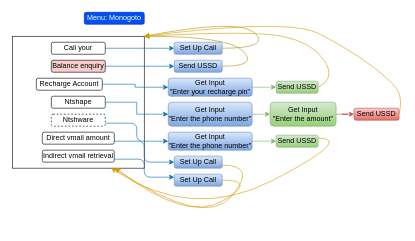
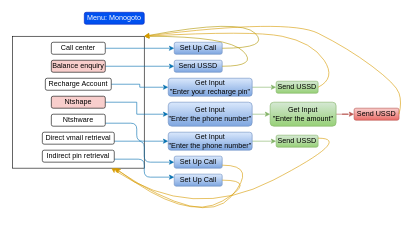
- <mxCell id="16" value="&lt;span style=&quot;&quot;&gt;Call your&lt;/span&gt;" style="rounded=1;whiteSpace=wrap;html=1;labelBackgroundColor=default;" parent="1" vertex="1"><mxGeometry x="85" y="70" width="90" height="20" as="geometry" /></mxCell>
+ <mxCell id="16" value="&lt;span style=&quot;&quot;&gt;Call center&lt;/span&gt;" style="rounded=1;whiteSpace=wrap;html=1;labelBackgroundColor=default;" parent="1" vertex="1"><mxGeometry x="85" y="70" width="90" height="20" as="geometry" /></mxCell>
- <mxCell id="12" value="&lt;span style=&quot;&quot;&gt;Recharge Account&lt;/span&gt;" style="rounded=1;whiteSpace=wrap;html=1;" parent="1" vertex="1"><mxGeometry x="60" y="130" width="110" height="20" as="geometry" /></mxCell>
+ <mxCell id="12" value="&lt;span style=&quot;&quot;&gt;Recharge Account&lt;/span&gt;" style="rounded=1;whiteSpace=wrap;html=1;" parent="1" vertex="1"><mxGeometry x="75" y="130" width="110" height="20" as="geometry" /></mxCell>
- <mxCell id="10" value="&lt;span style=&quot;&quot;&gt;Ntshape&lt;/span&gt;" style="rounded=1;whiteSpace=wrap;html=1;" parent="1" vertex="1"><mxGeometry x="85" y="160" width="90" height="20" as="geometry" /></mxCell>
+ <mxCell id="10" value="&lt;span style=&quot;&quot;&gt;Ntshape&lt;/span&gt;" style="rounded=1;whiteSpace=wrap;html=1;fillColor=#f8cecc;" parent="1" vertex="1"><mxGeometry x="85" y="160" width="90" height="20" as="geometry" /></mxCell>
- <mxCell id="8" value="&lt;span style=&quot;&quot;&gt;Ntshware&lt;/span&gt;" style="rounded=1;whiteSpace=wrap;html=1;dashed=1;" parent="1" vertex="1"><mxGeometry x="85" y="190" width="90" height="20" as="geometry" /></mxCell>
+ <mxCell id="8" value="&lt;span style=&quot;&quot;&gt;Ntshware&lt;/span&gt;" style="rounded=1;whiteSpace=wrap;html=1;" parent="1" vertex="1"><mxGeometry x="85" y="190" width="90" height="20" as="geometry" /></mxCell>
- <mxCell id="6" value="&lt;span style=&quot;&quot;&gt;Direct vmail amount&lt;/span&gt;" style="rounded=1;whiteSpace=wrap;html=1;" parent="1" vertex="1"><mxGeometry x="70" y="220" width="120" height="20" as="geometry" /></mxCell>
+ <mxCell id="6" value="&lt;span style=&quot;&quot;&gt;Direct vmail retrieval&lt;/span&gt;" style="rounded=1;whiteSpace=wrap;html=1;" parent="1" vertex="1"><mxGeometry x="70" y="220" width="120" height="20" as="geometry" /></mxCell>
- <mxCell id="4" value="&lt;span style=&quot;&quot;&gt;Indirect vmail retrieval&lt;/span&gt;" style="rounded=1;whiteSpace=wrap;html=1;" parent="1" vertex="1"><mxGeometry x="70" y="250" width="120" height="20" as="geometry" /></mxCell>
+ <mxCell id="4" value="&lt;span style=&quot;&quot;&gt;Indirect pin retrieval&lt;/span&gt;" style="rounded=1;whiteSpace=wrap;html=1;" parent="1" vertex="1"><mxGeometry x="70" y="250" width="120" height="20" as="geometry" /></mxCell>
